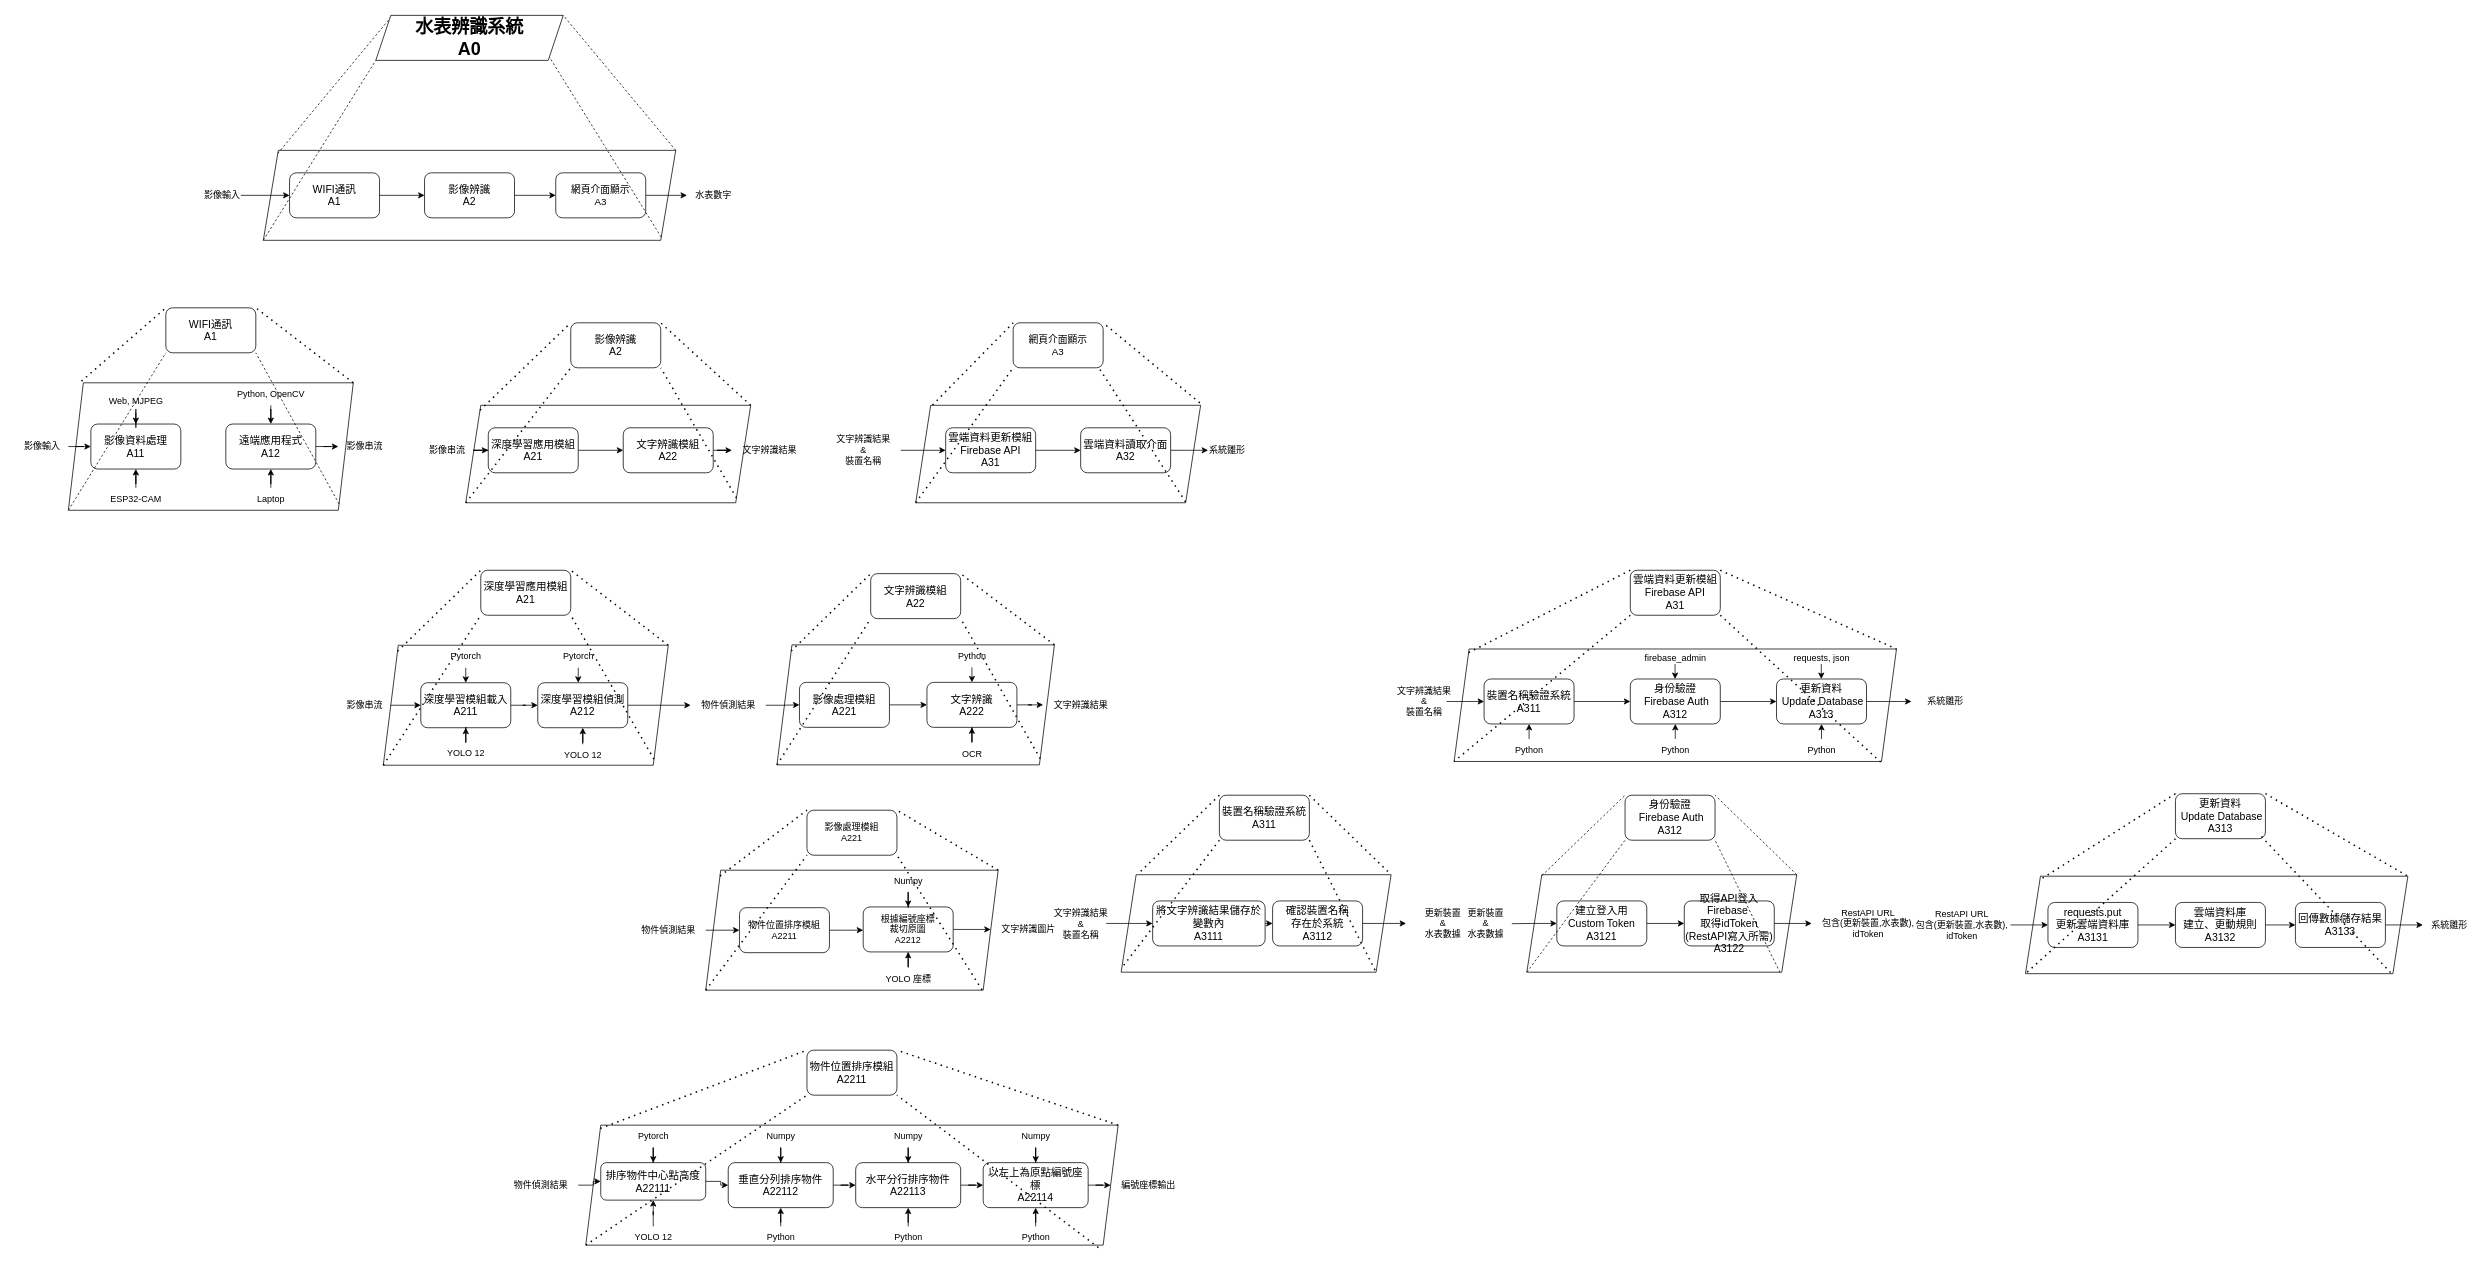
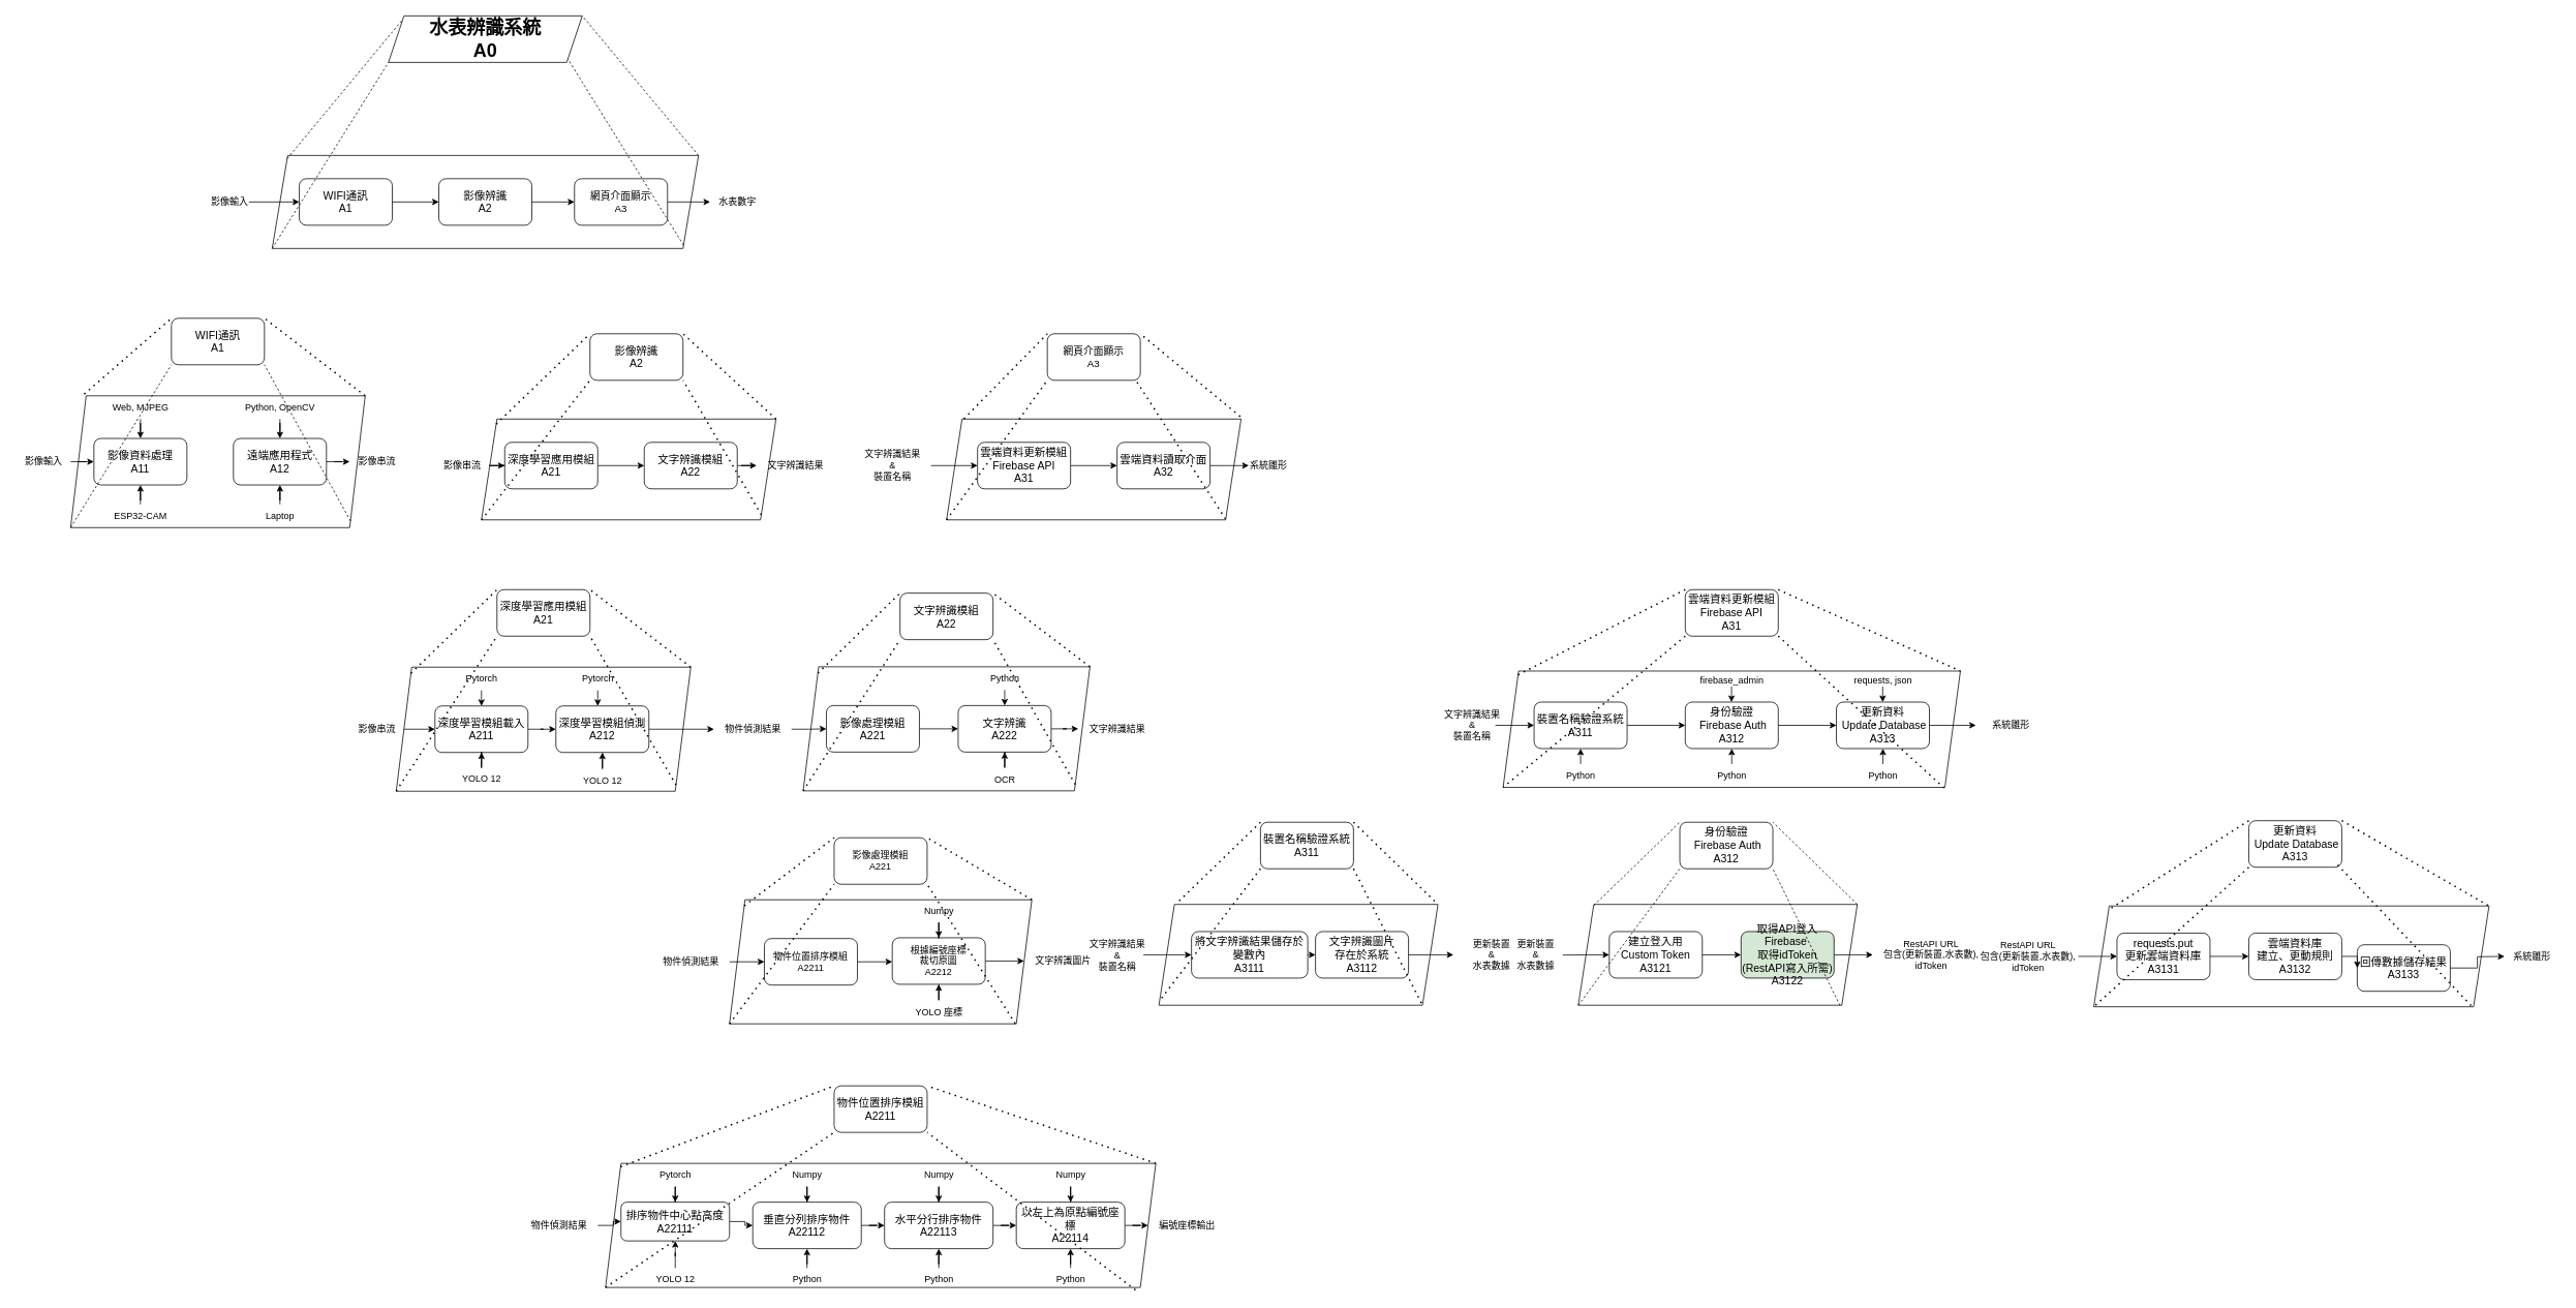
- <mxCell id="40" value="Web, MJPEG" style="text;html=1;align=center;verticalAlign=middle;resizable=0;points=[];autosize=1;strokeColor=none;fillColor=none;" parent="33" vertex="1"><mxGeometry x="110" y="110" width="100" height="30" as="geometry" /></mxCell>
+ <mxCell id="40" value="Web, MJPEG" style="text;html=1;align=center;verticalAlign=middle;resizable=0;points=[];autosize=1;strokeColor=none;fillColor=none;" parent="33" vertex="1"><mxGeometry x="110" y="100" width="100" height="30" as="geometry" /></mxCell>
- <mxCell id="152" value="&lt;font style=&quot;font-size: 14px;&quot;&gt;確認裝置名稱&lt;/font&gt;&lt;div style=&quot;font-size: 14px;&quot;&gt;&lt;font style=&quot;font-size: 14px;&quot;&gt;存在於系統&lt;/font&gt;&lt;/div&gt;&lt;div style=&quot;font-size: 14px;&quot;&gt;&lt;font style=&quot;font-size: 14px;&quot;&gt;A3112&lt;/font&gt;&lt;/div&gt;" style="rounded=1;whiteSpace=wrap;html=1;" parent="145" vertex="1"><mxGeometry x="306" y="141" width="120" height="60" as="geometry" /></mxCell>
+ <mxCell id="152" value="&lt;font style=&quot;font-size: 14px;&quot;&gt;文字辨識圖片&lt;/font&gt;&lt;div style=&quot;font-size: 14px;&quot;&gt;&lt;font style=&quot;font-size: 14px;&quot;&gt;存在於系統&lt;/font&gt;&lt;/div&gt;&lt;div style=&quot;font-size: 14px;&quot;&gt;&lt;font style=&quot;font-size: 14px;&quot;&gt;A3112&lt;/font&gt;&lt;/div&gt;" style="rounded=1;whiteSpace=wrap;html=1;" parent="145" vertex="1"><mxGeometry x="306" y="141" width="120" height="60" as="geometry" /></mxCell>
- <mxCell id="222" value="&lt;font style=&quot;font-size: 14px;&quot;&gt;取得API登入Firebase&amp;nbsp;&lt;/font&gt;&lt;div style=&quot;font-size: 14px;&quot;&gt;&lt;font style=&quot;font-size: 14px;&quot;&gt;取得idToken&lt;/font&gt;&lt;/div&gt;&lt;div style=&quot;font-size: 14px;&quot;&gt;&lt;font style=&quot;font-size: 14px;&quot;&gt;(RestAPI寫入所需)&lt;/font&gt;&lt;/div&gt;&lt;div style=&quot;font-size: 14px;&quot;&gt;&lt;font style=&quot;font-size: 14px;&quot;&gt;A3122&lt;/font&gt;&lt;/div&gt;" style="rounded=1;whiteSpace=wrap;html=1;" parent="215" vertex="1"><mxGeometry x="300" y="141" width="120" height="60" as="geometry" /></mxCell>
+ <mxCell id="222" value="&lt;font style=&quot;font-size: 14px;&quot;&gt;取得API登入Firebase&amp;nbsp;&lt;/font&gt;&lt;div style=&quot;font-size: 14px;&quot;&gt;&lt;font style=&quot;font-size: 14px;&quot;&gt;取得idToken&lt;/font&gt;&lt;/div&gt;&lt;div style=&quot;font-size: 14px;&quot;&gt;&lt;font style=&quot;font-size: 14px;&quot;&gt;(RestAPI寫入所需)&lt;/font&gt;&lt;/div&gt;&lt;div style=&quot;font-size: 14px;&quot;&gt;&lt;font style=&quot;font-size: 14px;&quot;&gt;A3122&lt;/font&gt;&lt;/div&gt;" style="rounded=1;whiteSpace=wrap;html=1;fillColor=#d5e8d4;" parent="215" vertex="1"><mxGeometry x="300" y="141" width="120" height="60" as="geometry" /></mxCell>
- <mxCell id="206" value="&lt;font style=&quot;font-size: 14px;&quot;&gt;回傳數據儲存結果&lt;/font&gt;&lt;div&gt;&lt;font style=&quot;font-size: 14px;&quot;&gt;A3133&lt;/font&gt;&lt;/div&gt;" style="rounded=1;whiteSpace=wrap;html=1;" vertex="1" parent="199"><mxGeometry x="530" y="145" width="120" height="60" as="geometry" /></mxCell>
+ <mxCell id="206" value="&lt;font style=&quot;font-size: 14px;&quot;&gt;回傳數據儲存結果&lt;/font&gt;&lt;div&gt;&lt;font style=&quot;font-size: 14px;&quot;&gt;A3133&lt;/font&gt;&lt;/div&gt;" style="rounded=1;whiteSpace=wrap;html=1;" vertex="1" parent="199"><mxGeometry x="510" y="160" width="120" height="60" as="geometry" /></mxCell>
